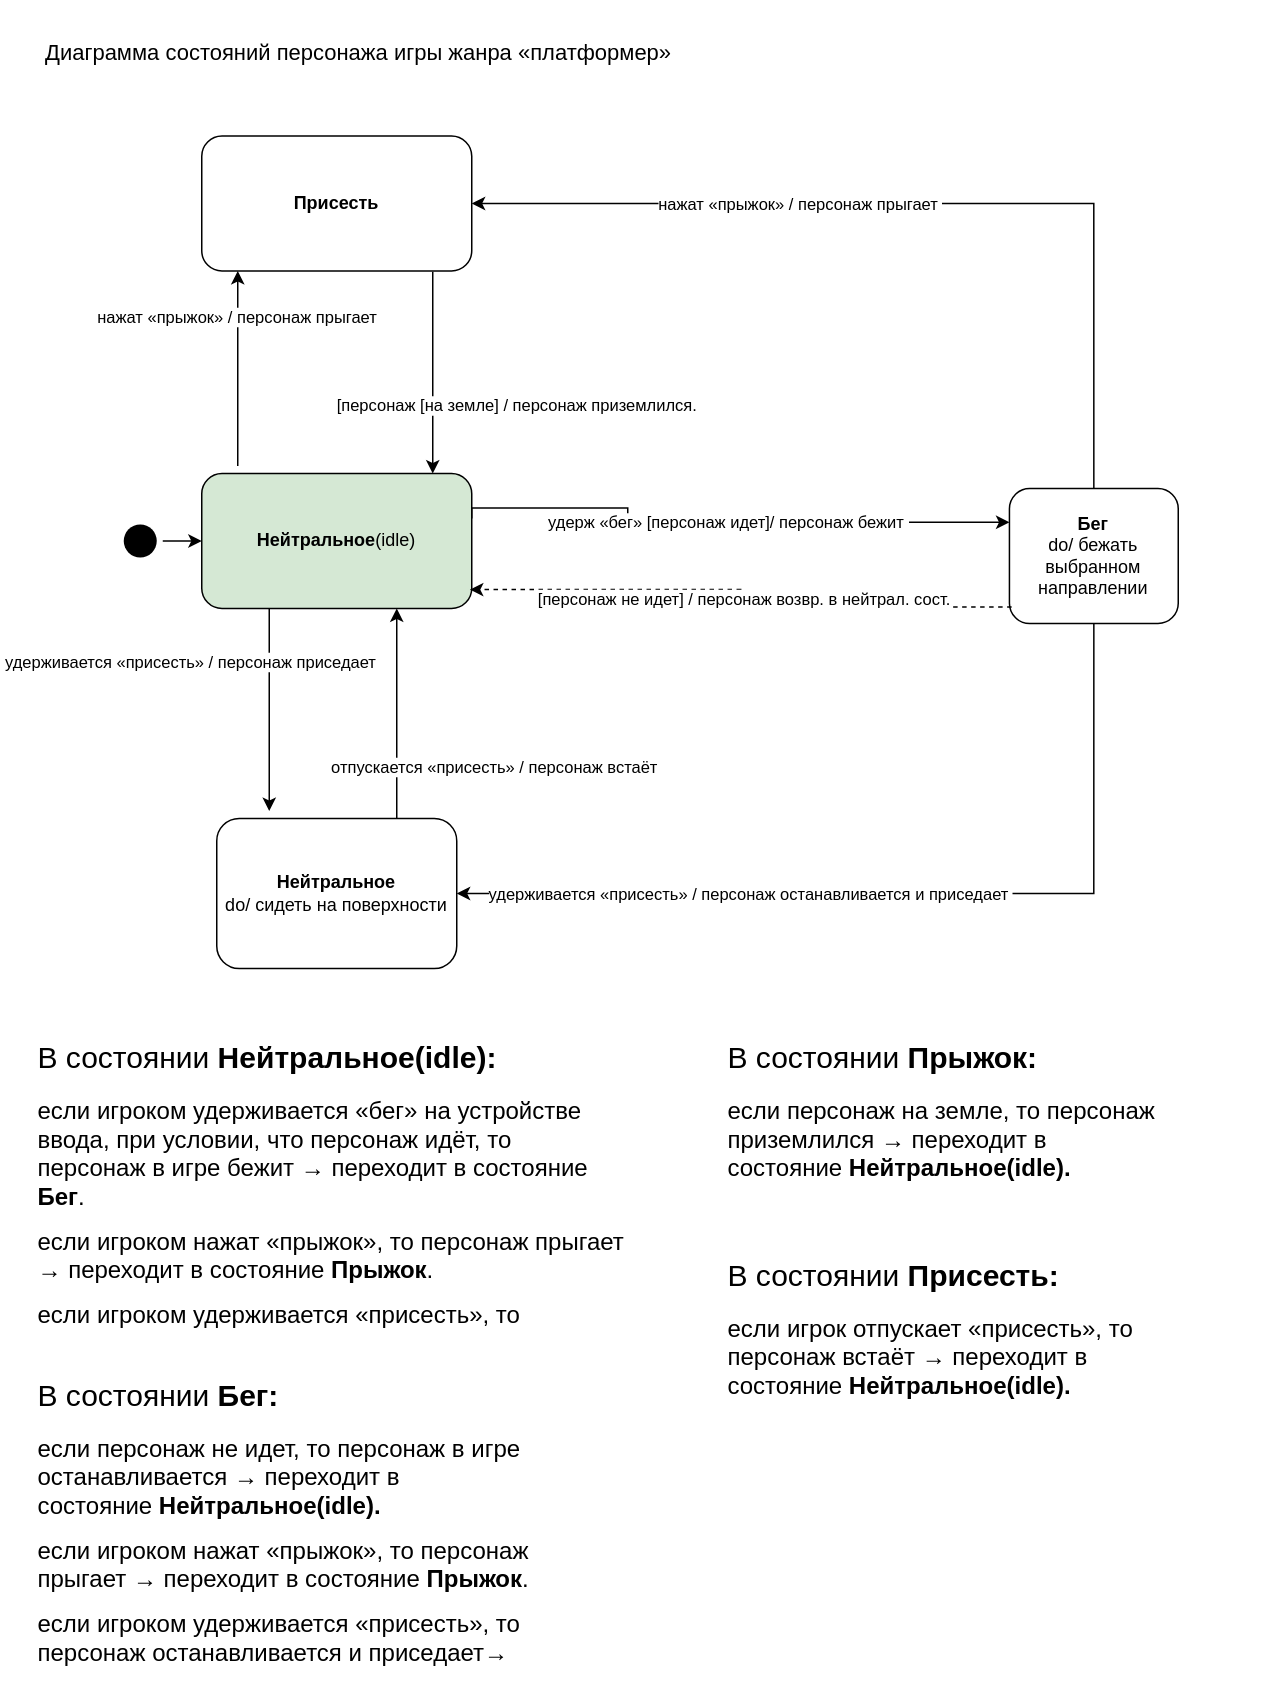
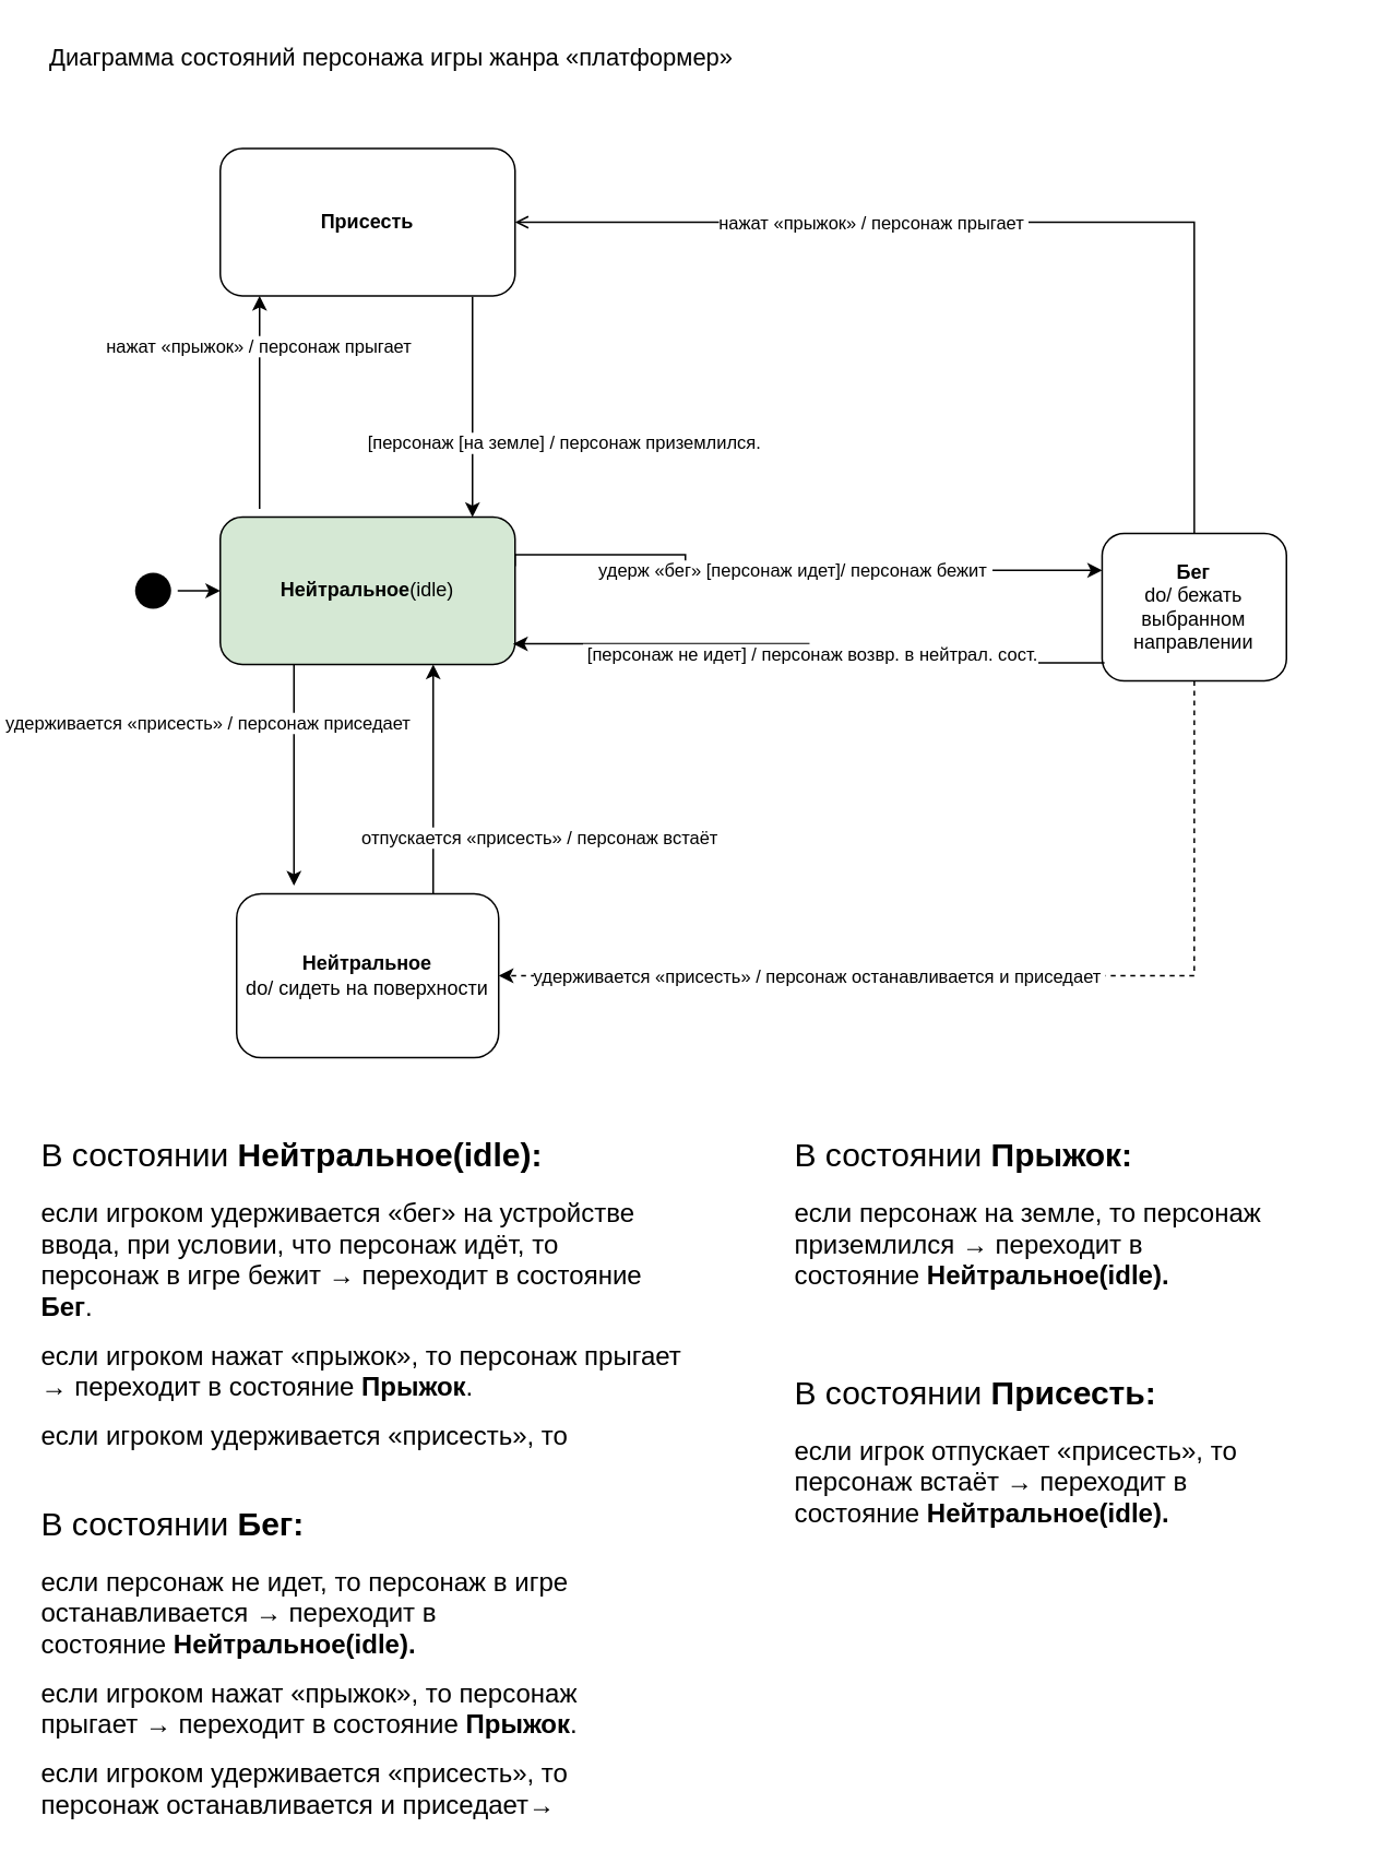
- <mxCell id="17" value="" style="endArrow=classic;html=1;rounded=0;edgeStyle=orthogonalEdgeStyle;exitX=0.5;exitY=0;exitDx=0;exitDy=0;entryX=1;entryY=0.5;entryDx=0;entryDy=0;" parent="1" source="7" target="6" edge="1"><mxGeometry relative="1" as="geometry"><mxPoint x="674" y="80" as="sourcePoint" /><mxPoint x="774" y="80" as="targetPoint" /></mxGeometry></mxCell>
+ <mxCell id="17" value="" style="endArrow=open;html=1;rounded=0;edgeStyle=orthogonalEdgeStyle;exitX=0.5;exitY=0;exitDx=0;exitDy=0;entryX=1;entryY=0.5;entryDx=0;entryDy=0;" parent="1" source="7" target="6" edge="1"><mxGeometry relative="1" as="geometry"><mxPoint x="674" y="80" as="sourcePoint" /><mxPoint x="774" y="80" as="targetPoint" /></mxGeometry></mxCell>
- <mxCell id="15" value="" style="endArrow=classic;html=1;rounded=0;edgeStyle=orthogonalEdgeStyle;exitX=0.013;exitY=0.878;exitDx=0;exitDy=0;exitPerimeter=0;entryX=0.993;entryY=0.86;entryDx=0;entryDy=0;entryPerimeter=0;dashed=1;" parent="1" source="7" target="5" edge="1"><mxGeometry relative="1" as="geometry"><mxPoint x="314" y="375" as="sourcePoint" /><mxPoint x="424" y="440" as="targetPoint" /></mxGeometry></mxCell>
+ <mxCell id="15" value="" style="endArrow=classic;html=1;rounded=0;edgeStyle=orthogonalEdgeStyle;exitX=0.013;exitY=0.878;exitDx=0;exitDy=0;exitPerimeter=0;entryX=0.993;entryY=0.86;entryDx=0;entryDy=0;entryPerimeter=0;" parent="1" source="7" target="5" edge="1"><mxGeometry relative="1" as="geometry"><mxPoint x="314" y="375" as="sourcePoint" /><mxPoint x="424" y="440" as="targetPoint" /></mxGeometry></mxCell>
- <mxCell id="23" value="" style="endArrow=classic;html=1;rounded=0;edgeStyle=orthogonalEdgeStyle;exitX=0.5;exitY=1;exitDx=0;exitDy=0;entryX=1;entryY=0.5;entryDx=0;entryDy=0;" parent="1" source="7" target="8" edge="1"><mxGeometry relative="1" as="geometry"><mxPoint x="508" y="490" as="sourcePoint" /><mxPoint x="478" y="590" as="targetPoint" /></mxGeometry></mxCell>
+ <mxCell id="23" value="" style="endArrow=classic;html=1;rounded=0;edgeStyle=orthogonalEdgeStyle;exitX=0.5;exitY=1;exitDx=0;exitDy=0;entryX=1;entryY=0.5;entryDx=0;entryDy=0;dashed=1;" parent="1" source="7" target="8" edge="1"><mxGeometry relative="1" as="geometry"><mxPoint x="508" y="490" as="sourcePoint" /><mxPoint x="478" y="590" as="targetPoint" /></mxGeometry></mxCell>
